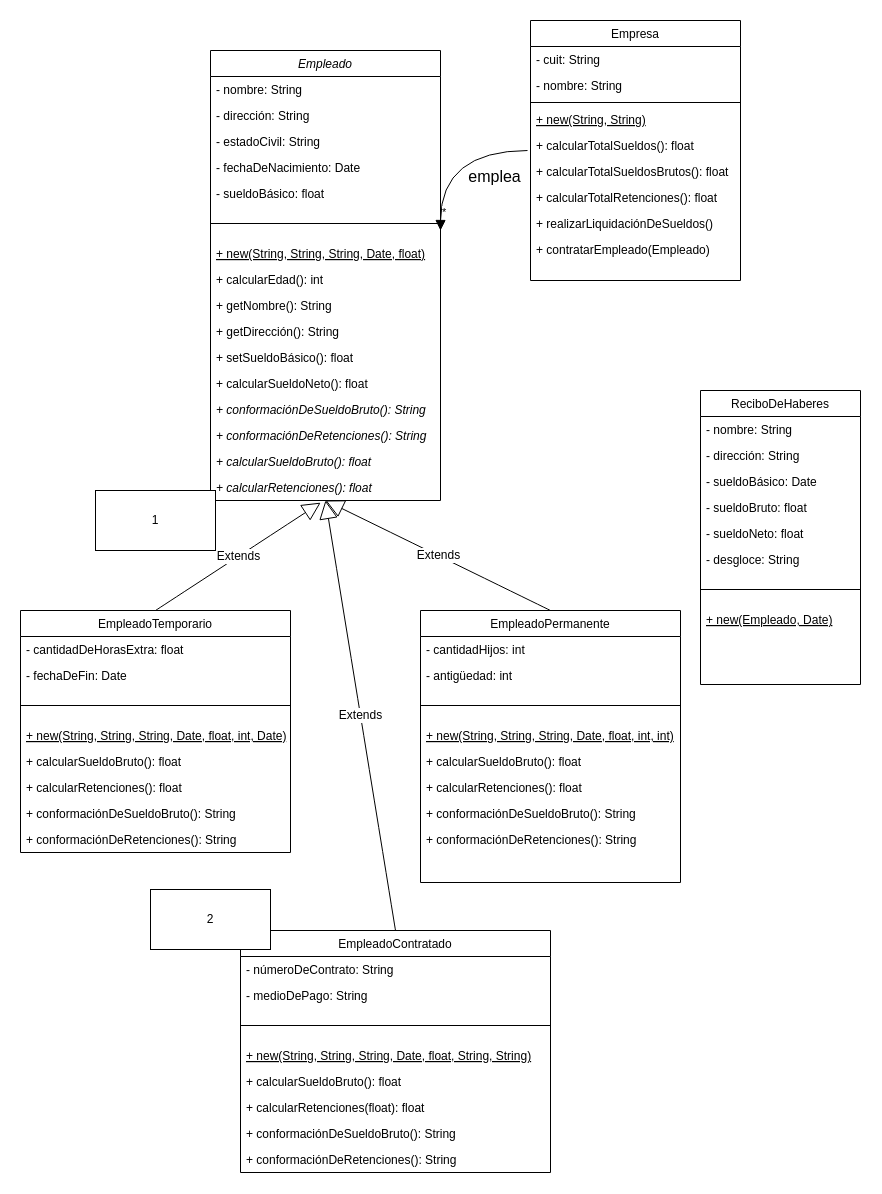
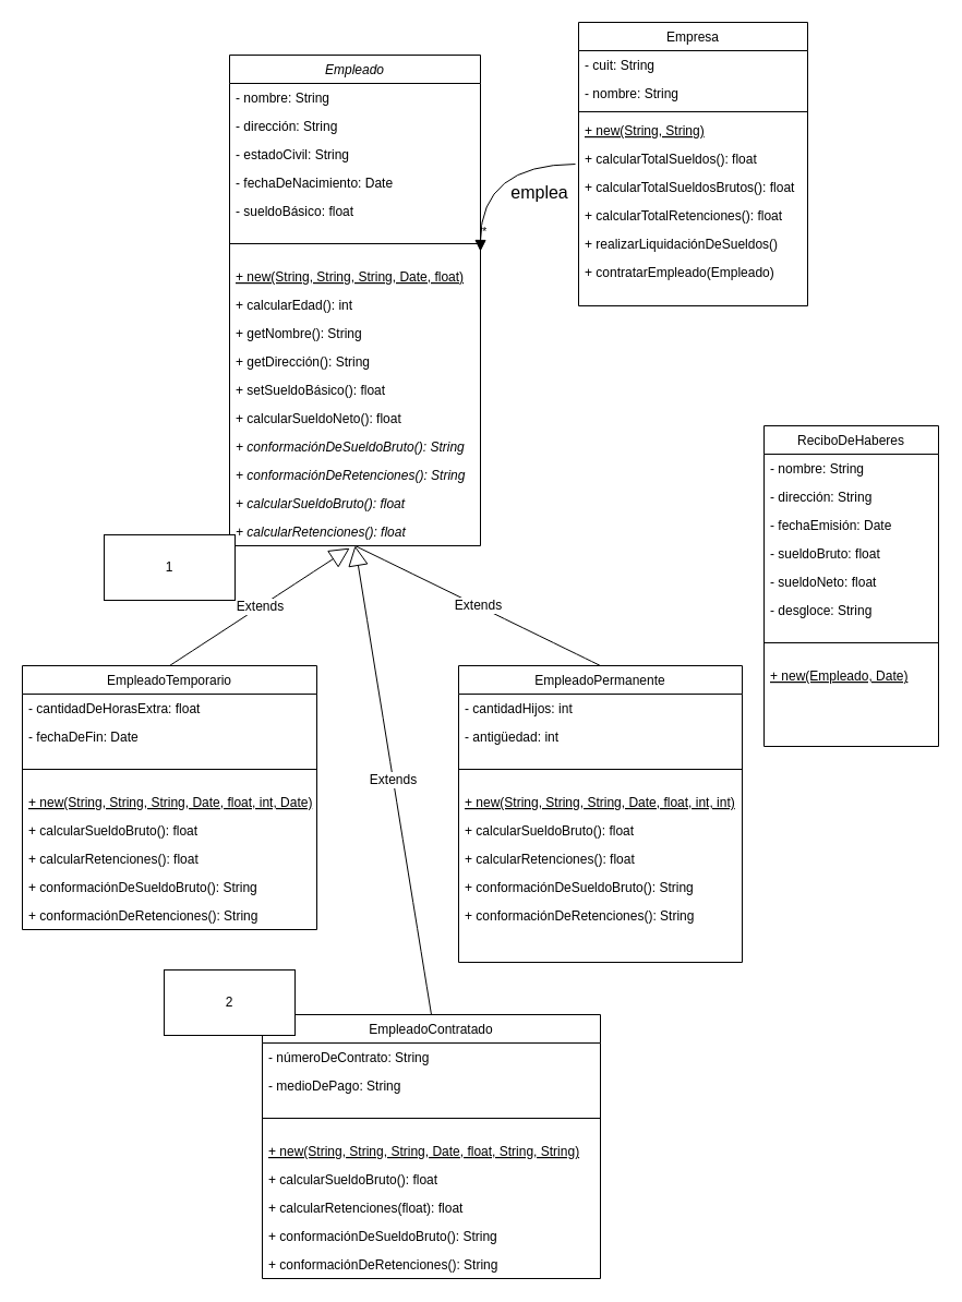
- <mxCell id="50" value="- sueldoBásico: Date" style="text;align=left;verticalAlign=top;spacingLeft=4;spacingRight=4;overflow=hidden;rotatable=0;points=[[0,0.5],[1,0.5]];portConstraint=eastwest;rounded=0;shadow=0;html=0;" parent="47" vertex="1"><mxGeometry y="78" width="160" height="26" as="geometry" /></mxCell>
+ <mxCell id="50" value="- fechaEmisión: Date" style="text;align=left;verticalAlign=top;spacingLeft=4;spacingRight=4;overflow=hidden;rotatable=0;points=[[0,0.5],[1,0.5]];portConstraint=eastwest;rounded=0;shadow=0;html=0;" parent="47" vertex="1"><mxGeometry y="78" width="160" height="26" as="geometry" /></mxCell>
- <mxCell id="70" value="Extends" style="endArrow=block;endSize=16;endFill=0;html=1;rounded=0;fontSize=12;curved=1;exitX=0.5;exitY=0;exitDx=0;exitDy=0;entryX=0.5;entryY=1;entryDx=0;entryDy=0;" parent="1" source="29" target="12" edge="1"><mxGeometry width="160" relative="1" as="geometry"><mxPoint x="560" y="490" as="sourcePoint" /><mxPoint x="720" y="490" as="targetPoint" /></mxGeometry></mxCell>
+ <mxCell id="70" value="Extends" style="endArrow=none;endSize=16;endFill=0;html=1;rounded=0;fontSize=12;curved=1;exitX=0.5;exitY=0;exitDx=0;exitDy=0;entryX=0.5;entryY=1;entryDx=0;entryDy=0;" parent="1" source="29" target="12" edge="1"><mxGeometry width="160" relative="1" as="geometry"><mxPoint x="560" y="490" as="sourcePoint" /><mxPoint x="720" y="490" as="targetPoint" /></mxGeometry></mxCell>
